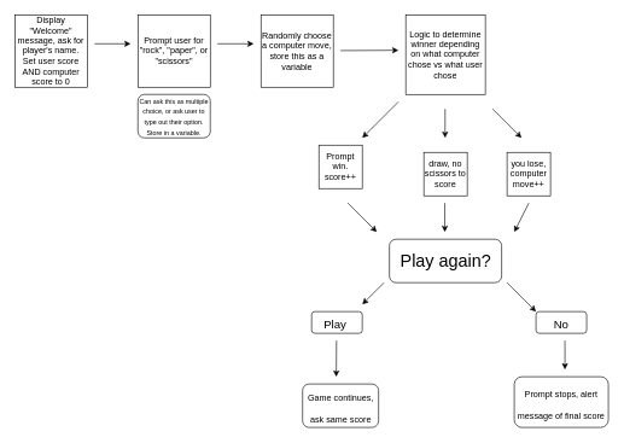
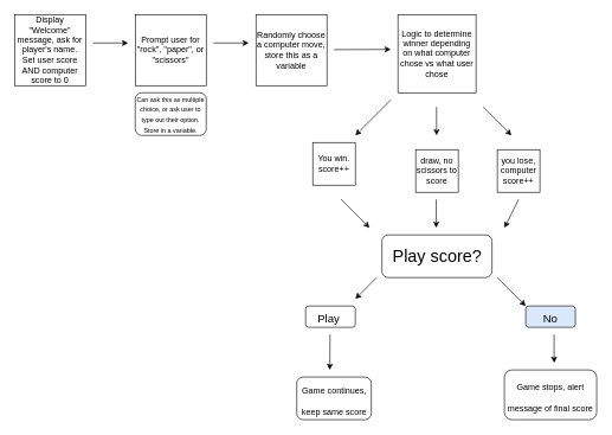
- <mxCell id="11" value="Prompt win.&lt;br&gt;score++" style="whiteSpace=wrap;html=1;aspect=fixed;" parent="1" vertex="1"><mxGeometry x="440" y="200" width="60" height="60" as="geometry" /></mxCell>
+ <mxCell id="11" value="You win.&lt;br&gt;score++" style="whiteSpace=wrap;html=1;aspect=fixed;" parent="1" vertex="1"><mxGeometry x="440" y="200" width="60" height="60" as="geometry" /></mxCell>
- <mxCell id="12" value="you lose, computer move++" style="whiteSpace=wrap;html=1;aspect=fixed;" parent="1" vertex="1"><mxGeometry x="700" y="210" width="60" height="60" as="geometry" /></mxCell>
+ <mxCell id="12" value="you lose, computer score++" style="whiteSpace=wrap;html=1;aspect=fixed;" parent="1" vertex="1"><mxGeometry x="700" y="210" width="60" height="60" as="geometry" /></mxCell>
- <mxCell id="19" value="&lt;font style=&quot;font-size: 24px;&quot;&gt;Play again?&lt;/font&gt;" style="rounded=1;whiteSpace=wrap;html=1;fontSize=9;" parent="1" vertex="1"><mxGeometry x="537.5" y="330" width="155" height="60" as="geometry" /></mxCell>
+ <mxCell id="19" value="&lt;font style=&quot;font-size: 24px;&quot;&gt;Play score?&lt;/font&gt;" style="rounded=1;whiteSpace=wrap;html=1;fontSize=9;" parent="1" vertex="1"><mxGeometry x="537.5" y="330" width="155" height="60" as="geometry" /></mxCell>
- <mxCell id="25" value="&lt;font size=&quot;3&quot;&gt;No&lt;/font&gt;" style="rounded=1;whiteSpace=wrap;html=1;fontSize=24;" parent="1" vertex="1"><mxGeometry x="740" y="430" width="70" height="30" as="geometry" /></mxCell>
+ <mxCell id="25" value="&lt;font size=&quot;3&quot;&gt;No&lt;/font&gt;" style="rounded=1;whiteSpace=wrap;html=1;fontSize=24;fillColor=#dae8fc;" parent="1" vertex="1"><mxGeometry x="740" y="430" width="70" height="30" as="geometry" /></mxCell>
- <mxCell id="27" value="&lt;font style=&quot;font-size: 12px;&quot;&gt;Prompt stops, alert message of final score&lt;/font&gt;" style="rounded=1;whiteSpace=wrap;html=1;fontSize=24;" parent="1" vertex="1"><mxGeometry x="710" y="520" width="130" height="70" as="geometry" /></mxCell>
+ <mxCell id="27" value="&lt;font style=&quot;font-size: 12px;&quot;&gt;Game stops, alert message of final score&lt;/font&gt;" style="rounded=1;whiteSpace=wrap;html=1;fontSize=24;" parent="1" vertex="1"><mxGeometry x="710" y="520" width="130" height="70" as="geometry" /></mxCell>
- <mxCell id="23" value="&lt;font style=&quot;font-size: 12px;&quot;&gt;Game continues, ask same score&lt;/font&gt;" style="rounded=1;whiteSpace=wrap;html=1;fontSize=24;" parent="1" vertex="1"><mxGeometry x="417.5" y="530" width="105" height="60" as="geometry" /></mxCell>
+ <mxCell id="23" value="&lt;font style=&quot;font-size: 12px;&quot;&gt;Game continues, keep same score&lt;/font&gt;" style="rounded=1;whiteSpace=wrap;html=1;fontSize=24;" parent="1" vertex="1"><mxGeometry x="417.5" y="530" width="105" height="60" as="geometry" /></mxCell>
